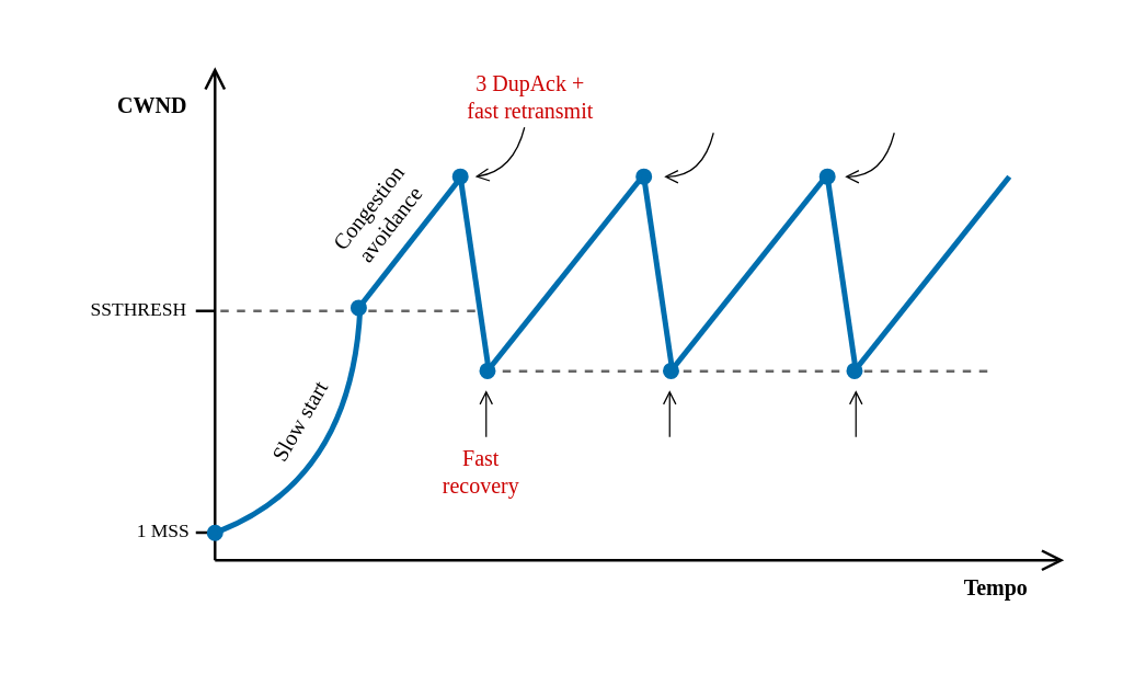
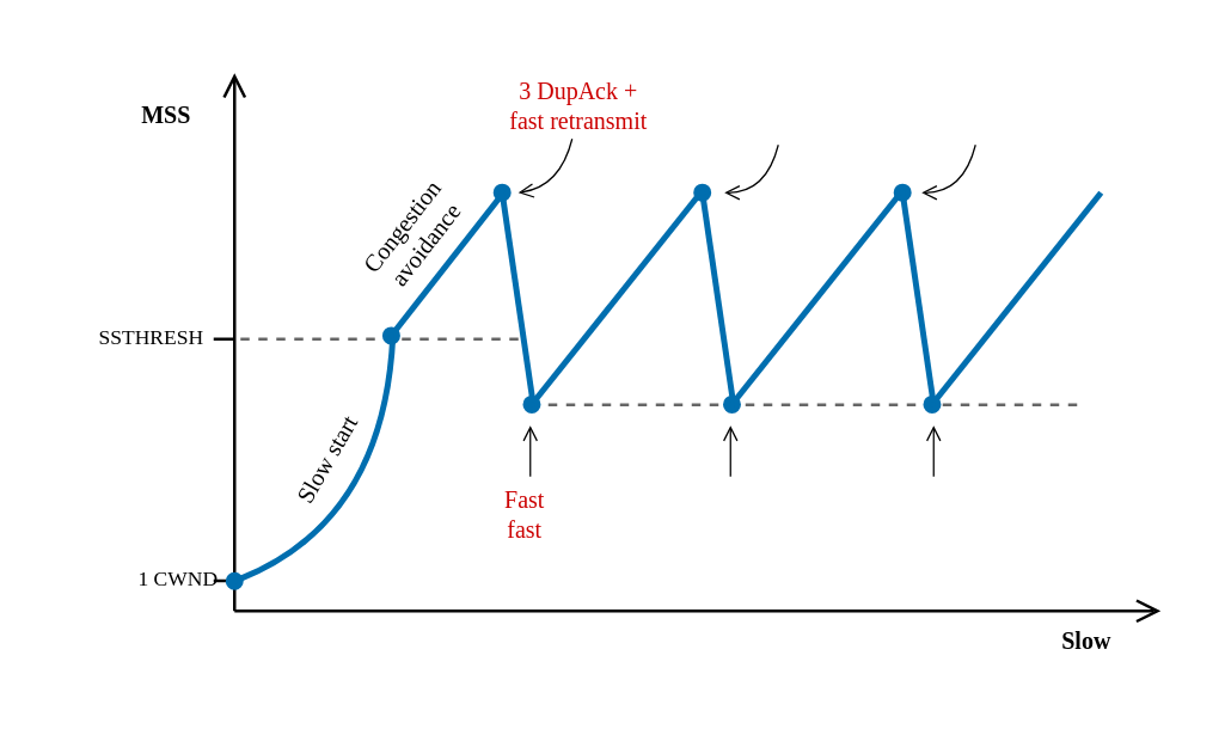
- <mxCell id="11" value="CWND" style="text;html=1;align=center;verticalAlign=middle;resizable=0;points=[];autosize=1;strokeColor=none;fillColor=none;fontSize=8;fontFamily=Bahnschrift;fontColor=#000000;fontStyle=1" parent="1" vertex="1"><mxGeometry x="30" y="28" width="50" height="20" as="geometry" /></mxCell>
+ <mxCell id="11" value="MSS" style="text;html=1;align=center;verticalAlign=middle;resizable=0;points=[];autosize=1;strokeColor=none;fillColor=none;fontSize=8;fontFamily=Bahnschrift;fontColor=#000000;fontStyle=1" parent="1" vertex="1"><mxGeometry x="30" y="28" width="50" height="20" as="geometry" /></mxCell>
- <mxCell id="20" value="&lt;div&gt;Fast&lt;/div&gt;&lt;div&gt;recovery&lt;/div&gt;" style="text;html=1;align=center;verticalAlign=middle;resizable=0;points=[];autosize=1;strokeColor=none;fillColor=none;fontSize=8;fontColor=#CC0000;fontFamily=Bahnschrift;" vertex="1" parent="1"><mxGeometry x="150" y="157" width="50" height="30" as="geometry" /></mxCell>
+ <mxCell id="20" value="&lt;div&gt;Fast&lt;/div&gt;&lt;div&gt;fast&lt;/div&gt;" style="text;html=1;align=center;verticalAlign=middle;resizable=0;points=[];autosize=1;strokeColor=none;fillColor=none;fontSize=8;fontColor=#CC0000;fontFamily=Bahnschrift;" vertex="1" parent="1"><mxGeometry x="150" y="157" width="50" height="30" as="geometry" /></mxCell>
- <mxCell id="8" value="1 MSS" style="text;html=1;align=center;verticalAlign=middle;resizable=0;points=[];autosize=1;strokeColor=none;fillColor=none;fontSize=7;fontFamily=Bahnschrift;fontColor=#000000;" parent="1" vertex="1"><mxGeometry x="39" y="184" width="40" height="20" as="geometry" /></mxCell>
+ <mxCell id="8" value="1 CWND" style="text;html=1;align=center;verticalAlign=middle;resizable=0;points=[];autosize=1;strokeColor=none;fillColor=none;fontSize=7;fontFamily=Bahnschrift;fontColor=#000000;" parent="1" vertex="1"><mxGeometry x="39" y="184" width="40" height="20" as="geometry" /></mxCell>
- <mxCell id="12" value="Tempo" style="text;html=1;align=center;verticalAlign=middle;resizable=0;points=[];autosize=1;strokeColor=none;fillColor=none;fontSize=8;fontFamily=Bahnschrift;fontColor=#000000;fontStyle=1" parent="1" vertex="1"><mxGeometry x="338" y="204" width="50" height="20" as="geometry" /></mxCell>
+ <mxCell id="12" value="Slow" style="text;html=1;align=center;verticalAlign=middle;resizable=0;points=[];autosize=1;strokeColor=none;fillColor=none;fontSize=8;fontFamily=Bahnschrift;fontColor=#000000;fontStyle=1" parent="1" vertex="1"><mxGeometry x="338" y="204" width="50" height="20" as="geometry" /></mxCell>
